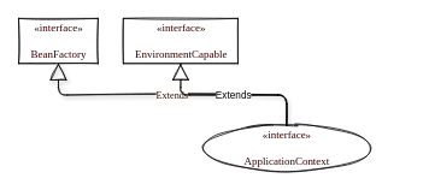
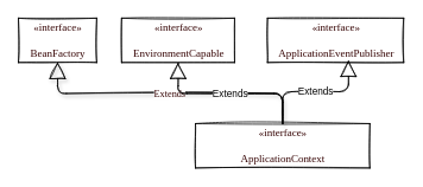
+ <mxCell id="5" value="«interface»&lt;br&gt;&lt;br&gt;ApplicationEventPublisher" style="rounded=0;fontColor=#330000;labelBorderColor=none;fontFamily=Comic Sans MS;sketch=1;html=1;" parent="1" vertex="1"><mxGeometry x="300" y="20" width="153" height="50" as="geometry" /></mxCell>
+ <mxCell id="7" value="Extends" style="endArrow=block;endSize=16;endFill=0;entryX=0.595;entryY=0.954;entryDx=0;entryDy=0;entryPerimeter=0;exitX=0.5;exitY=0;exitDx=0;exitDy=0;sketch=1;edgeStyle=elbowEdgeStyle;elbow=vertical;html=1;" edge="1" parent="1" source="2" target="5"><mxGeometry width="160" relative="1" as="geometry"><mxPoint x="310" y="328" as="sourcePoint" /><mxPoint x="470" y="328" as="targetPoint" /></mxGeometry></mxCell>
- <mxCell id="2" value="«interface»&lt;br&gt;&lt;br&gt;ApplicationContext" style="ellipse;fontColor=#330000;labelBorderColor=none;fontFamily=Comic Sans MS;sketch=1;html=1;" parent="1" vertex="1"><mxGeometry x="219" y="139" width="196" height="50" as="geometry" /></mxCell>
+ <mxCell id="2" value="«interface»&lt;br&gt;&lt;br&gt;ApplicationContext" style="rounded=0;fontColor=#330000;labelBorderColor=none;fontFamily=Comic Sans MS;sketch=1;html=1;" parent="1" vertex="1"><mxGeometry x="219" y="139" width="196" height="50" as="geometry" /></mxCell>
